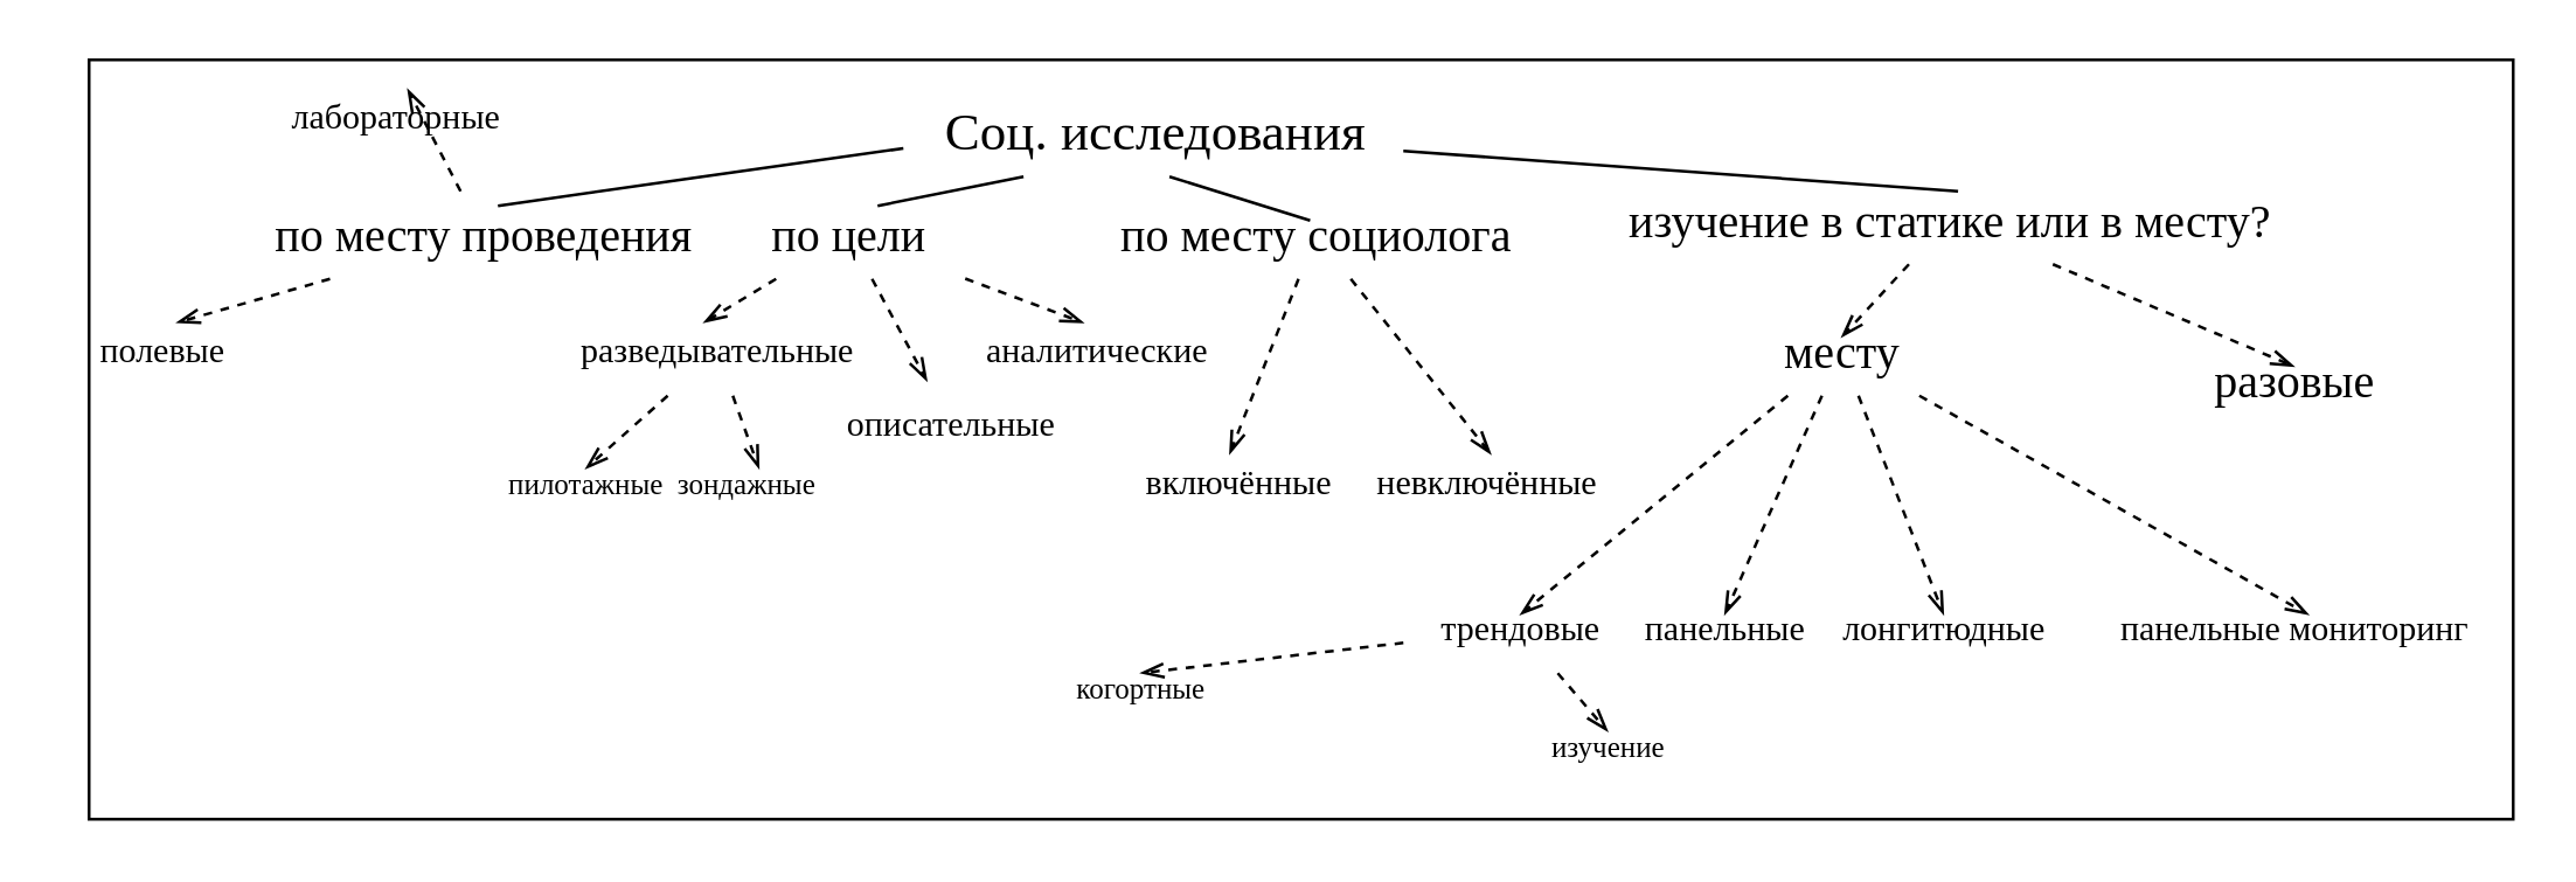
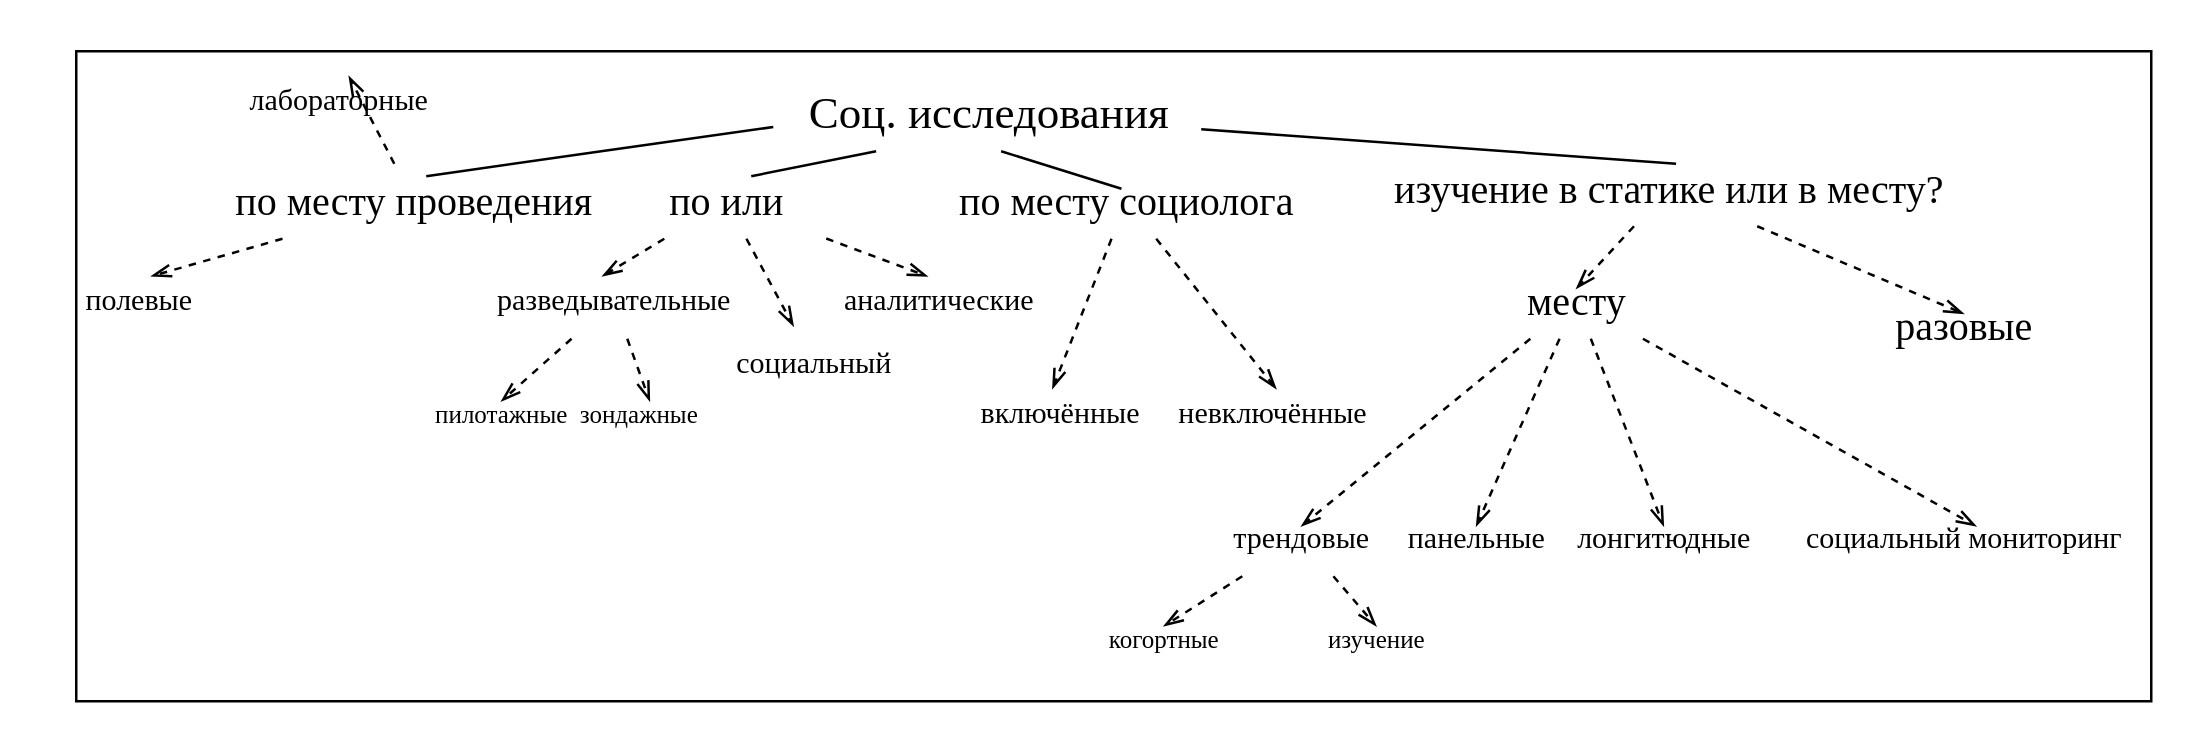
- <mxCell id="11" value="&lt;font style=&quot;font-size: 16px;&quot; face=&quot;Times New Roman&quot;&gt;по цели&lt;/font&gt;" style="text;html=1;align=center;verticalAlign=middle;resizable=0;points=[];autosize=1;strokeColor=none;fillColor=none;" vertex="1" parent="1"><mxGeometry x="250" y="65" width="80" height="30" as="geometry" /></mxCell>
+ <mxCell id="11" value="&lt;font style=&quot;font-size: 16px;&quot; face=&quot;Times New Roman&quot;&gt;по или&lt;/font&gt;" style="text;html=1;align=center;verticalAlign=middle;resizable=0;points=[];autosize=1;strokeColor=none;fillColor=none;" vertex="1" parent="1"><mxGeometry x="250" y="65" width="80" height="30" as="geometry" /></mxCell>
- <mxCell id="17" value="&lt;font style=&quot;font-size: 12px;&quot; face=&quot;Times New Roman&quot;&gt;описательные&lt;/font&gt;" style="text;html=1;align=center;verticalAlign=middle;resizable=0;points=[];autosize=1;strokeColor=none;fillColor=none;" vertex="1" parent="1"><mxGeometry x="280" y="130" width="90" height="30" as="geometry" /></mxCell>
+ <mxCell id="17" value="&lt;font style=&quot;font-size: 12px;&quot; face=&quot;Times New Roman&quot;&gt;социальный&lt;/font&gt;" style="text;html=1;align=center;verticalAlign=middle;resizable=0;points=[];autosize=1;strokeColor=none;fillColor=none;" vertex="1" parent="1"><mxGeometry x="280" y="130" width="90" height="30" as="geometry" /></mxCell>
- <mxCell id="40" value="&lt;font style=&quot;font-size: 12px;&quot; face=&quot;Times New Roman&quot;&gt;панельные мониторинг&lt;/font&gt;" style="text;html=1;align=center;verticalAlign=middle;resizable=0;points=[];autosize=1;strokeColor=none;fillColor=none;" vertex="1" parent="1"><mxGeometry x="710" y="200" width="150" height="30" as="geometry" /></mxCell>
+ <mxCell id="40" value="&lt;font style=&quot;font-size: 12px;&quot; face=&quot;Times New Roman&quot;&gt;социальный мониторинг&lt;/font&gt;" style="text;html=1;align=center;verticalAlign=middle;resizable=0;points=[];autosize=1;strokeColor=none;fillColor=none;" vertex="1" parent="1"><mxGeometry x="710" y="200" width="150" height="30" as="geometry" /></mxCell>
- <mxCell id="42" value="&lt;font style=&quot;font-size: 10px;&quot; face=&quot;Times New Roman&quot;&gt;когортные&lt;/font&gt;" style="text;html=1;align=center;verticalAlign=middle;resizable=0;points=[];autosize=1;strokeColor=none;fillColor=none;" vertex="1" parent="1"><mxGeometry x="355" y="220" width="70" height="30" as="geometry" /></mxCell>
+ <mxCell id="42" value="&lt;font style=&quot;font-size: 10px;&quot; face=&quot;Times New Roman&quot;&gt;когортные&lt;/font&gt;" style="text;html=1;align=center;verticalAlign=middle;resizable=0;points=[];autosize=1;strokeColor=none;fillColor=none;" vertex="1" parent="1"><mxGeometry x="430" y="240" width="70" height="30" as="geometry" /></mxCell>
